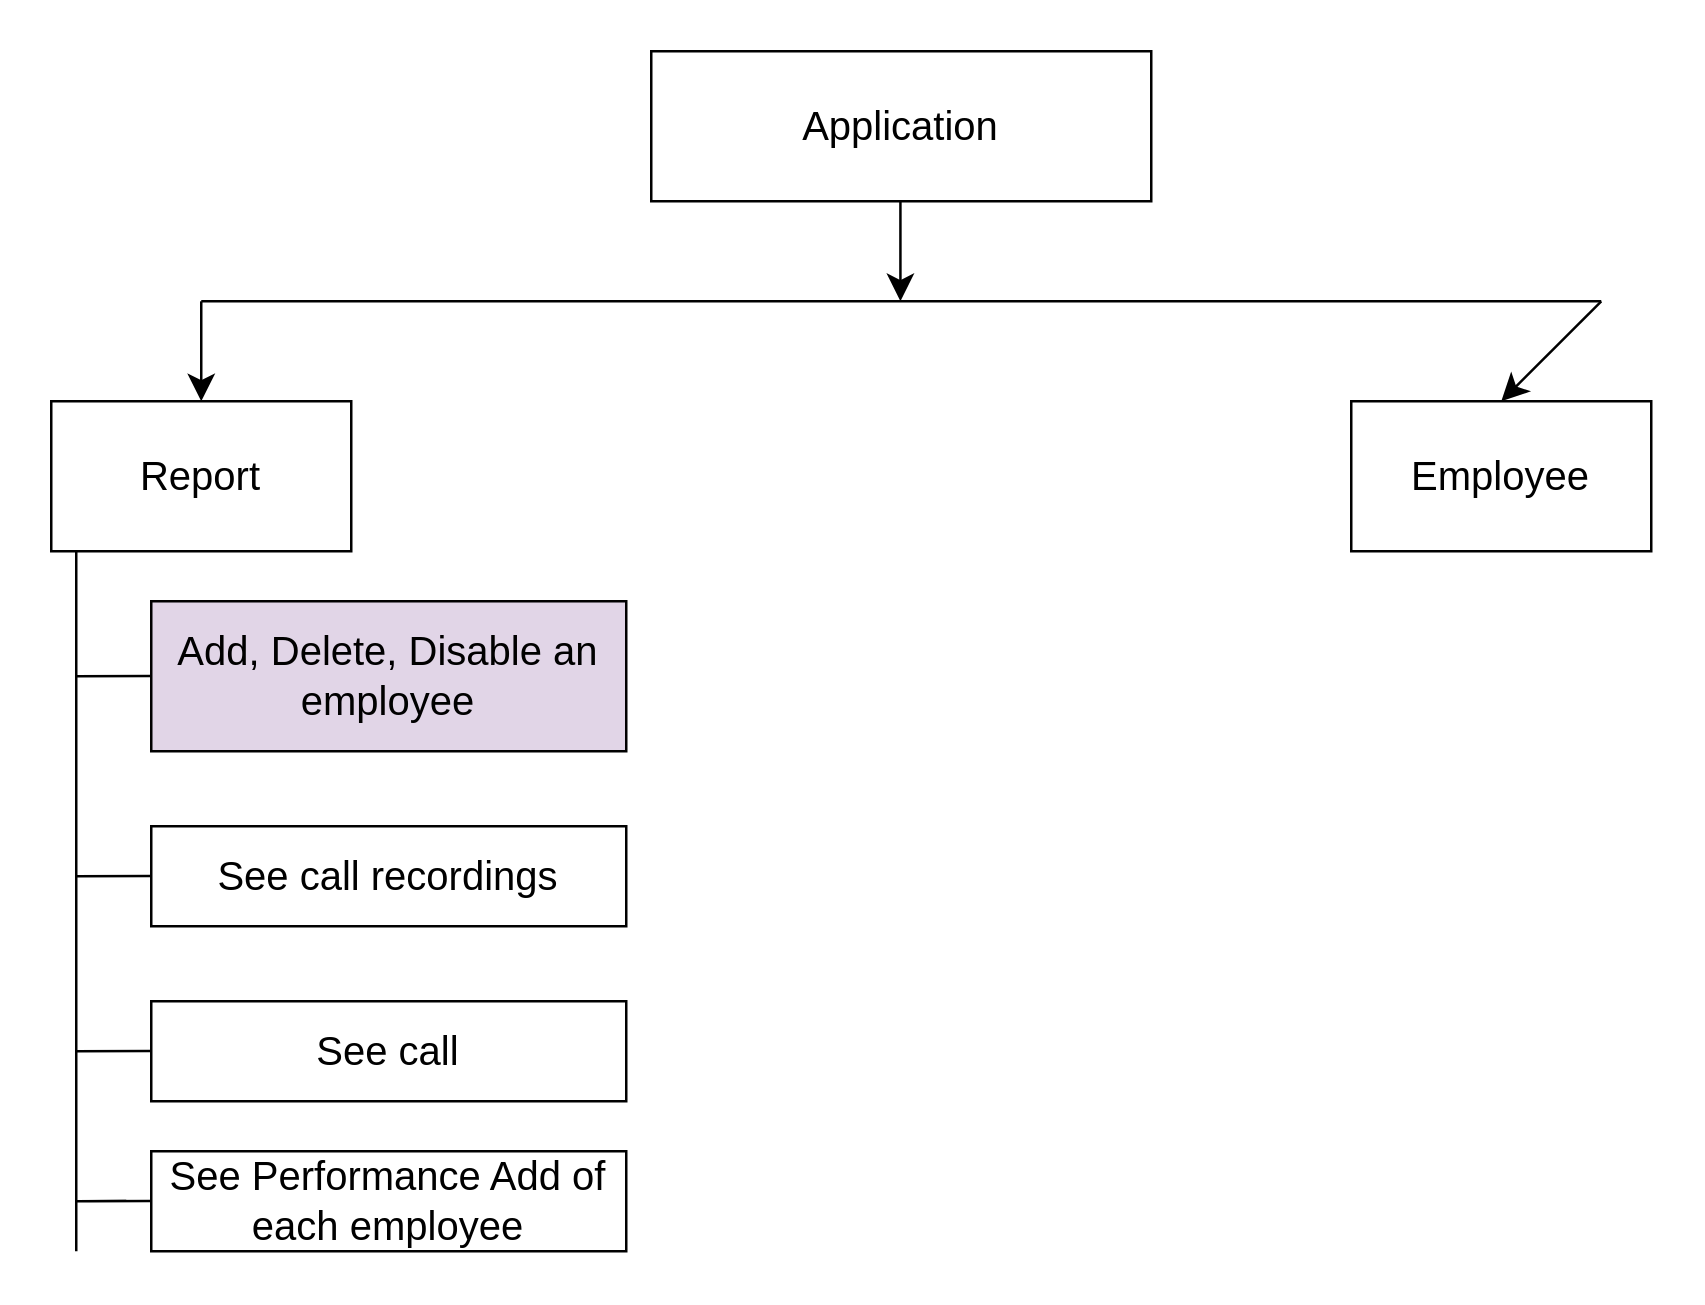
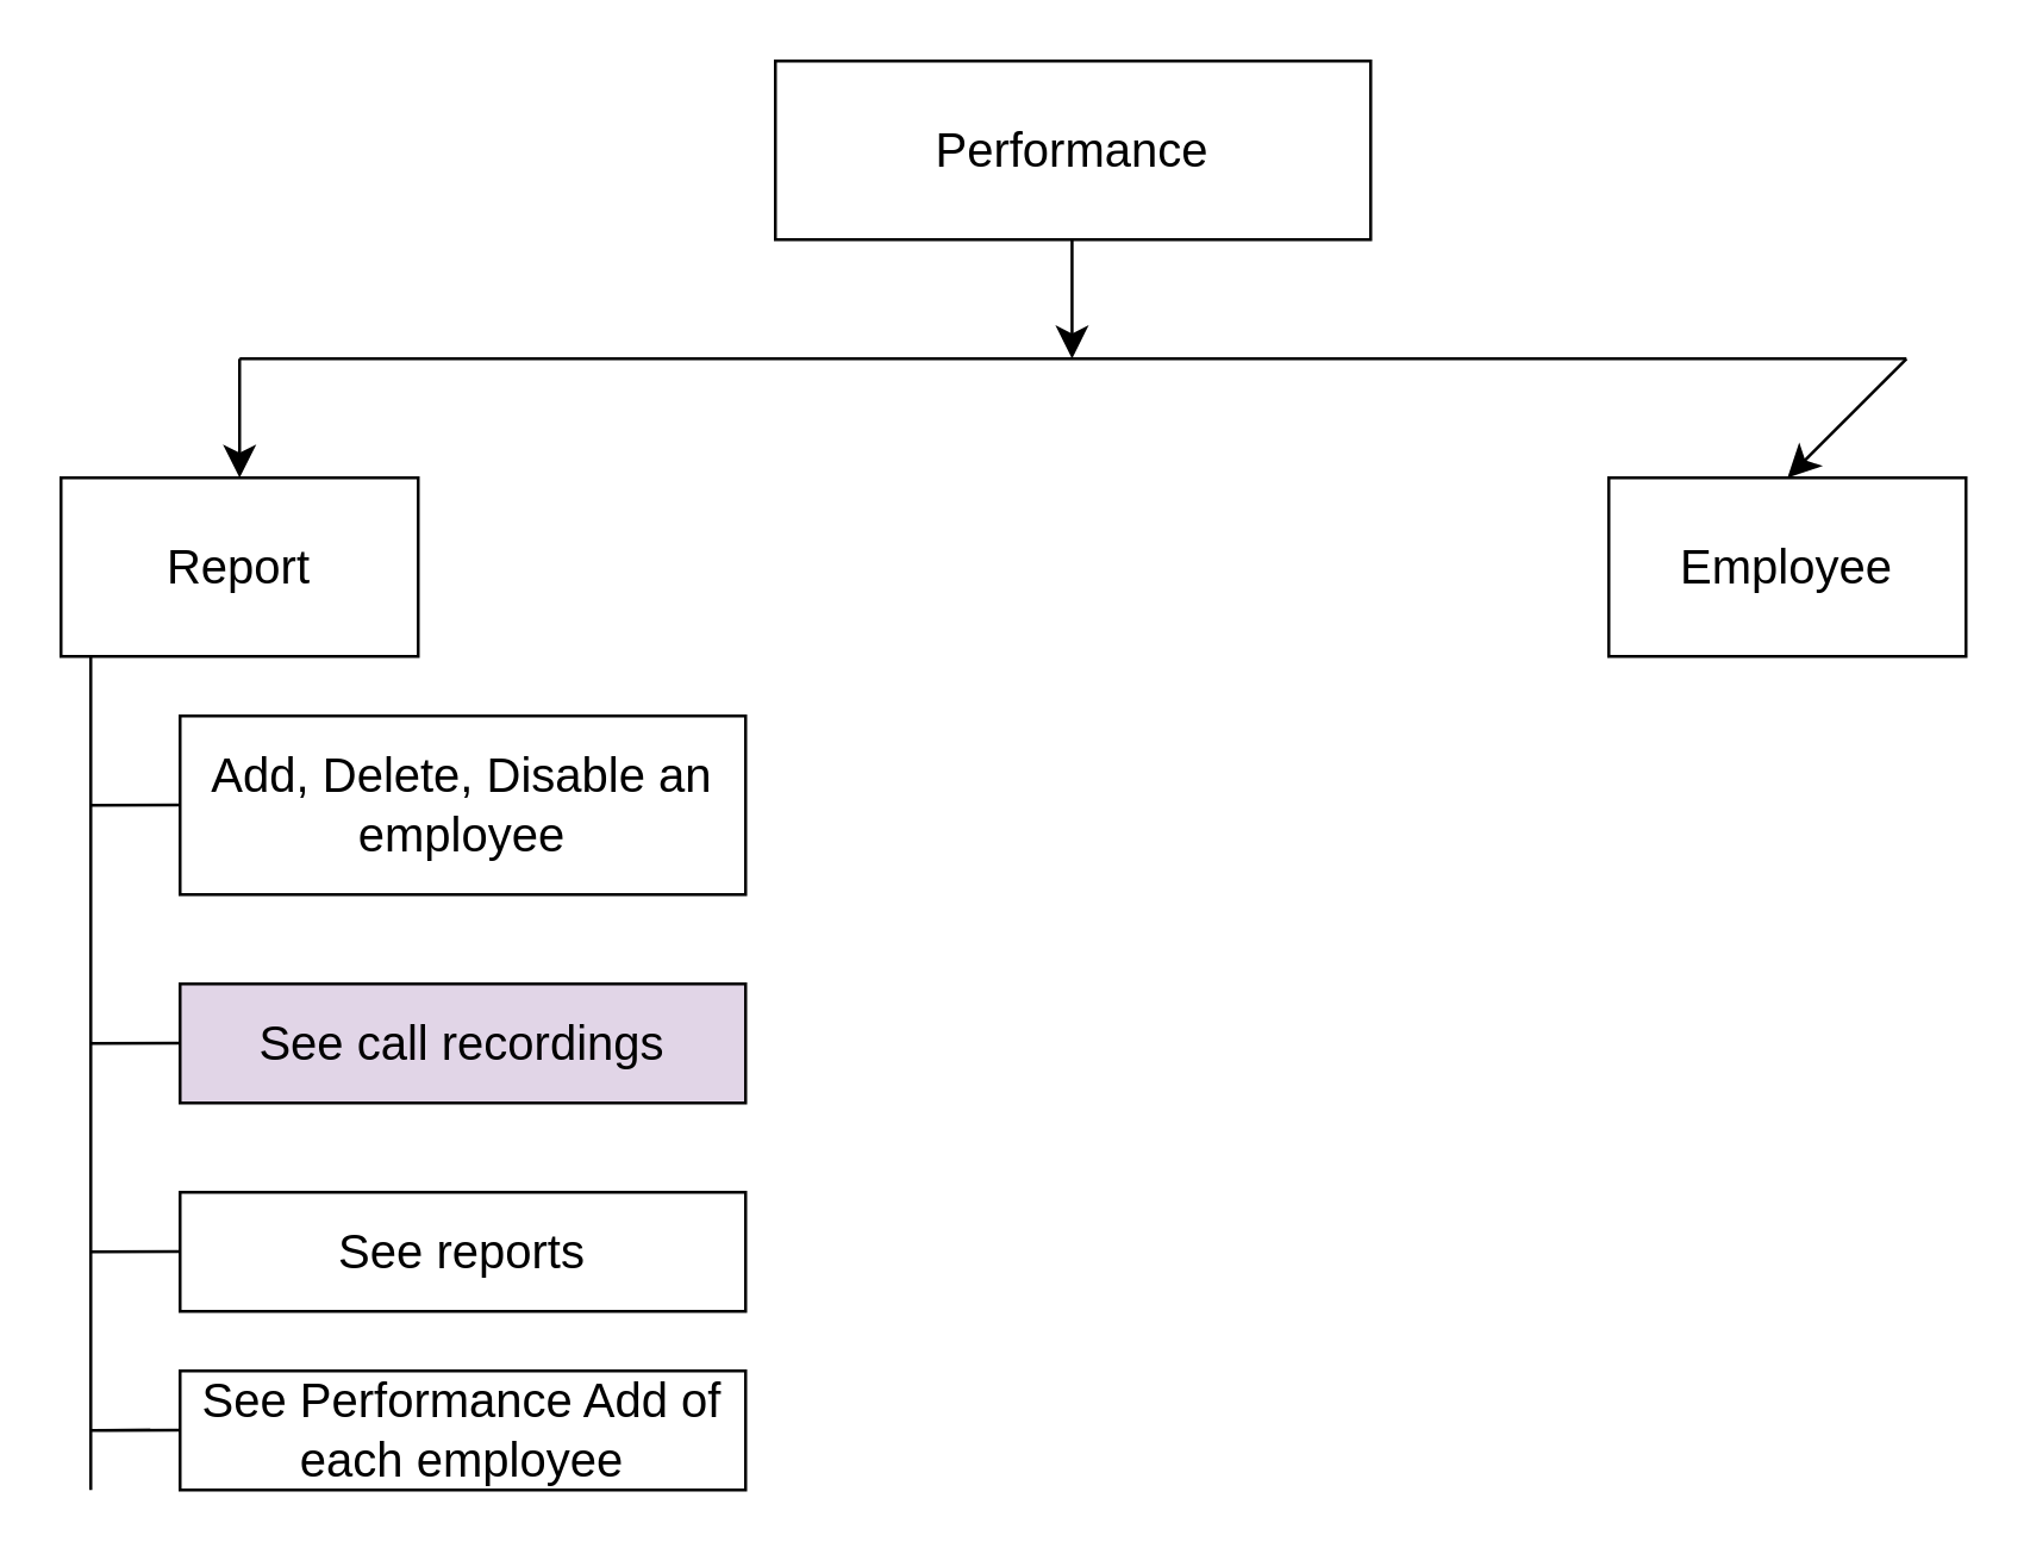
- <mxCell id="2" value="Application" style="rounded=0;whiteSpace=wrap;html=1;fontSize=16;" vertex="1" parent="1"><mxGeometry x="260" y="20" width="200" height="60" as="geometry" /></mxCell>
+ <mxCell id="2" value="Performance" style="rounded=0;whiteSpace=wrap;html=1;fontSize=16;" vertex="1" parent="1"><mxGeometry x="260" y="20" width="200" height="60" as="geometry" /></mxCell>
- <mxCell id="9" value="Add, Delete, Disable an employee" style="rounded=0;whiteSpace=wrap;html=1;fontSize=16;fillColor=#e1d5e7;" vertex="1" parent="1"><mxGeometry x="60" y="240" width="190" height="60" as="geometry" /></mxCell>
+ <mxCell id="9" value="Add, Delete, Disable an employee" style="rounded=0;whiteSpace=wrap;html=1;fontSize=16;" vertex="1" parent="1"><mxGeometry x="60" y="240" width="190" height="60" as="geometry" /></mxCell>
- <mxCell id="10" value="See call recordings" style="rounded=0;whiteSpace=wrap;html=1;fontSize=16;" vertex="1" parent="1"><mxGeometry x="60" y="330" width="190" height="40" as="geometry" /></mxCell>
+ <mxCell id="10" value="See call recordings" style="rounded=0;whiteSpace=wrap;html=1;fontSize=16;fillColor=#e1d5e7;" vertex="1" parent="1"><mxGeometry x="60" y="330" width="190" height="40" as="geometry" /></mxCell>
- <mxCell id="11" value="See call" style="rounded=0;whiteSpace=wrap;html=1;fontSize=16;" vertex="1" parent="1"><mxGeometry x="60" y="400" width="190" height="40" as="geometry" /></mxCell>
+ <mxCell id="11" value="See reports" style="rounded=0;whiteSpace=wrap;html=1;fontSize=16;" vertex="1" parent="1"><mxGeometry x="60" y="400" width="190" height="40" as="geometry" /></mxCell>
